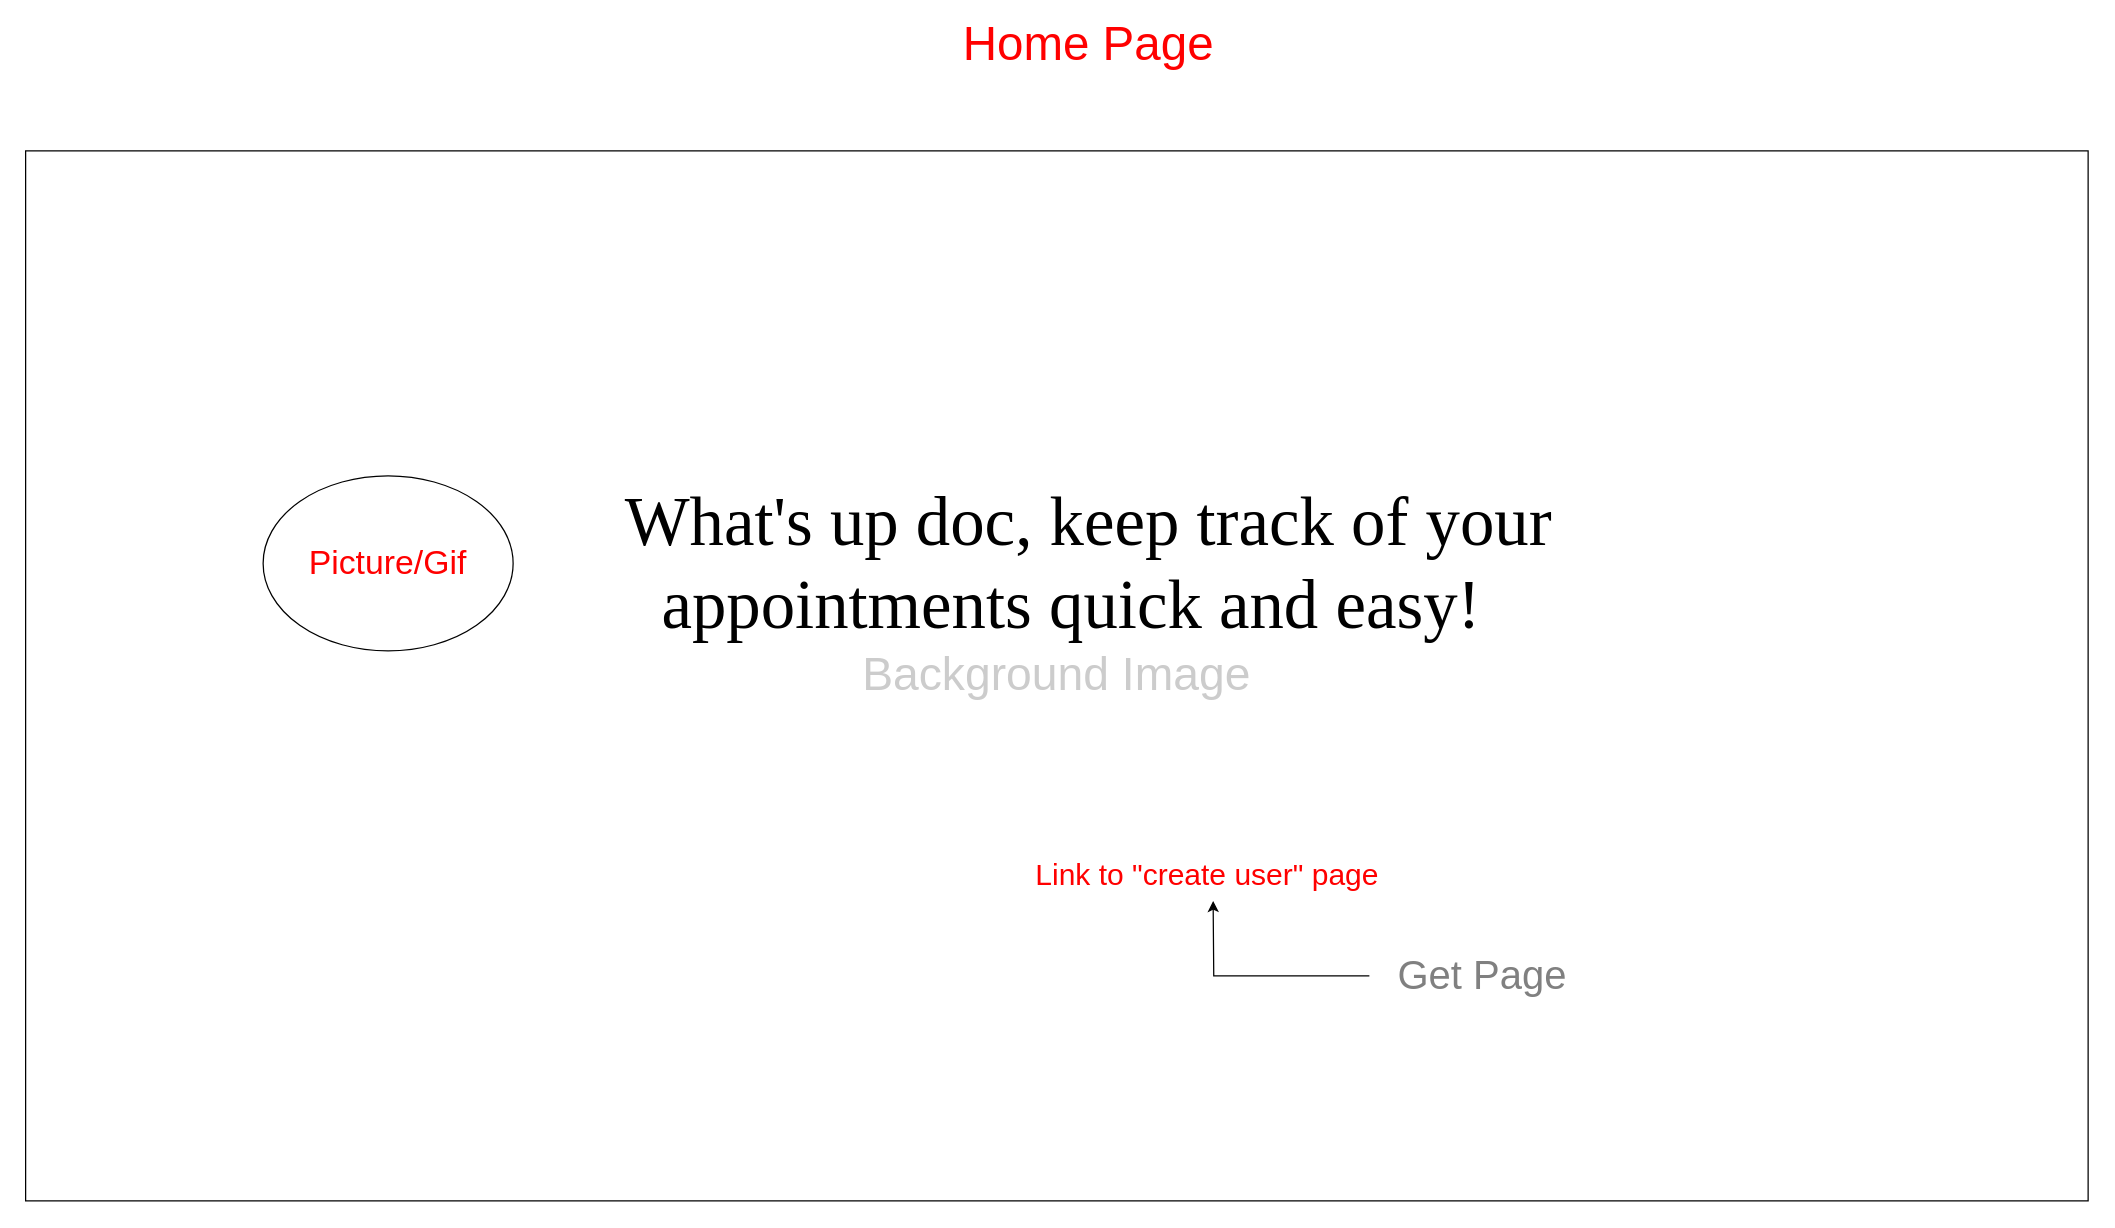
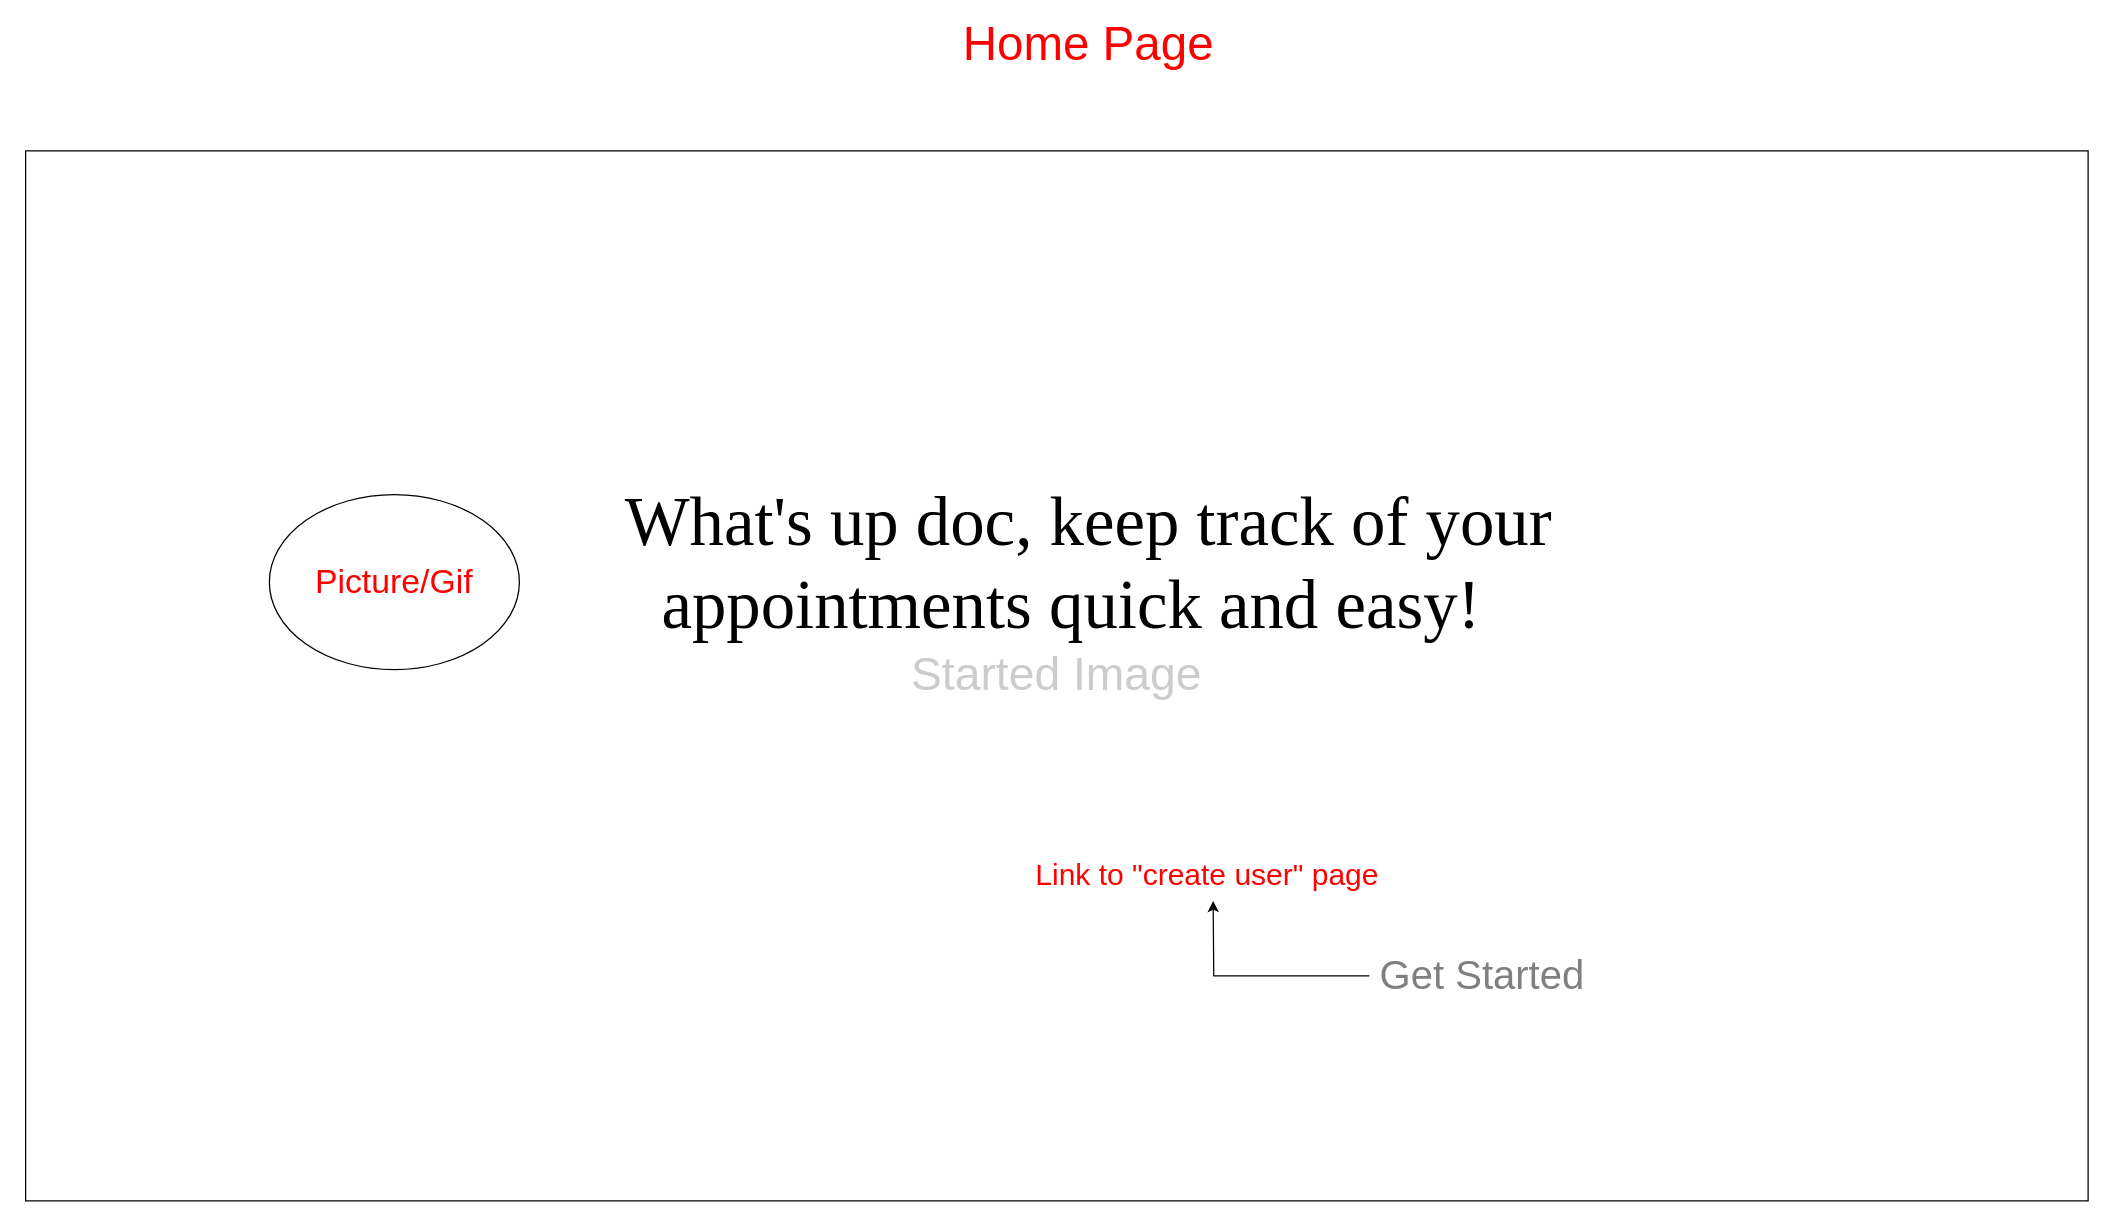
- <mxCell id="8" value="&lt;span style=&quot;font-size: 27px&quot;&gt;&lt;font color=&quot;#ff0000&quot;&gt;Picture/Gif&lt;/font&gt;&lt;/span&gt;" style="ellipse;whiteSpace=wrap;html=1;fillColor=#ffffff;" vertex="1" parent="1"><mxGeometry x="210" y="380" width="200" height="140" as="geometry" /></mxCell>
+ <mxCell id="8" value="&lt;span style=&quot;font-size: 27px&quot;&gt;&lt;font color=&quot;#ff0000&quot;&gt;Picture/Gif&lt;/font&gt;&lt;/span&gt;" style="ellipse;whiteSpace=wrap;html=1;fillColor=#ffffff;" vertex="1" parent="1"><mxGeometry x="215" y="395" width="200" height="140" as="geometry" /></mxCell>
- <mxCell id="3" value="&lt;font style=&quot;font-size: 37px&quot; color=&quot;#cccccc&quot;&gt;Background Image&lt;/font&gt;" style="rounded=0;whiteSpace=wrap;html=1;" vertex="1" parent="1"><mxGeometry x="20" y="120" width="1650" height="840" as="geometry" /></mxCell>
+ <mxCell id="3" value="&lt;font style=&quot;font-size: 37px&quot; color=&quot;#cccccc&quot;&gt;Started Image&lt;/font&gt;" style="rounded=0;whiteSpace=wrap;html=1;" vertex="1" parent="1"><mxGeometry x="20" y="120" width="1650" height="840" as="geometry" /></mxCell>
- <mxCell id="6" value="&lt;font style=&quot;font-size: 32px&quot; color=&quot;#808080&quot;&gt;Get Page&lt;/font&gt;" style="text;html=1;align=center;verticalAlign=middle;resizable=0;points=[];autosize=1;" vertex="1" parent="1"><mxGeometry x="1095" y="765" width="180" height="30" as="geometry" /></mxCell>
+ <mxCell id="6" value="&lt;font style=&quot;font-size: 32px&quot; color=&quot;#808080&quot;&gt;Get Started&lt;/font&gt;" style="text;html=1;align=center;verticalAlign=middle;resizable=0;points=[];autosize=1;" vertex="1" parent="1"><mxGeometry x="1095" y="765" width="180" height="30" as="geometry" /></mxCell>
